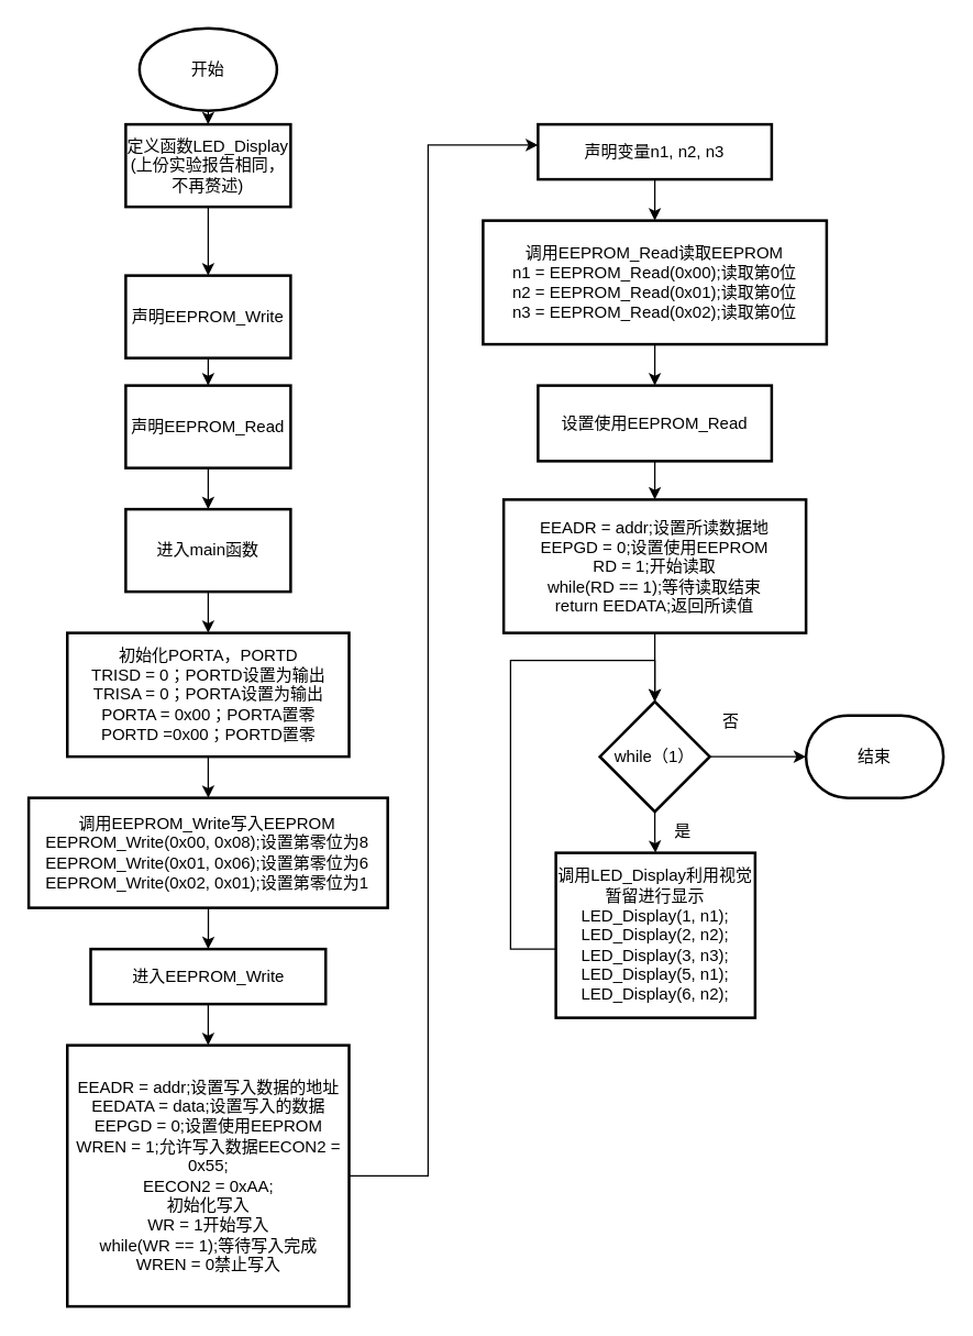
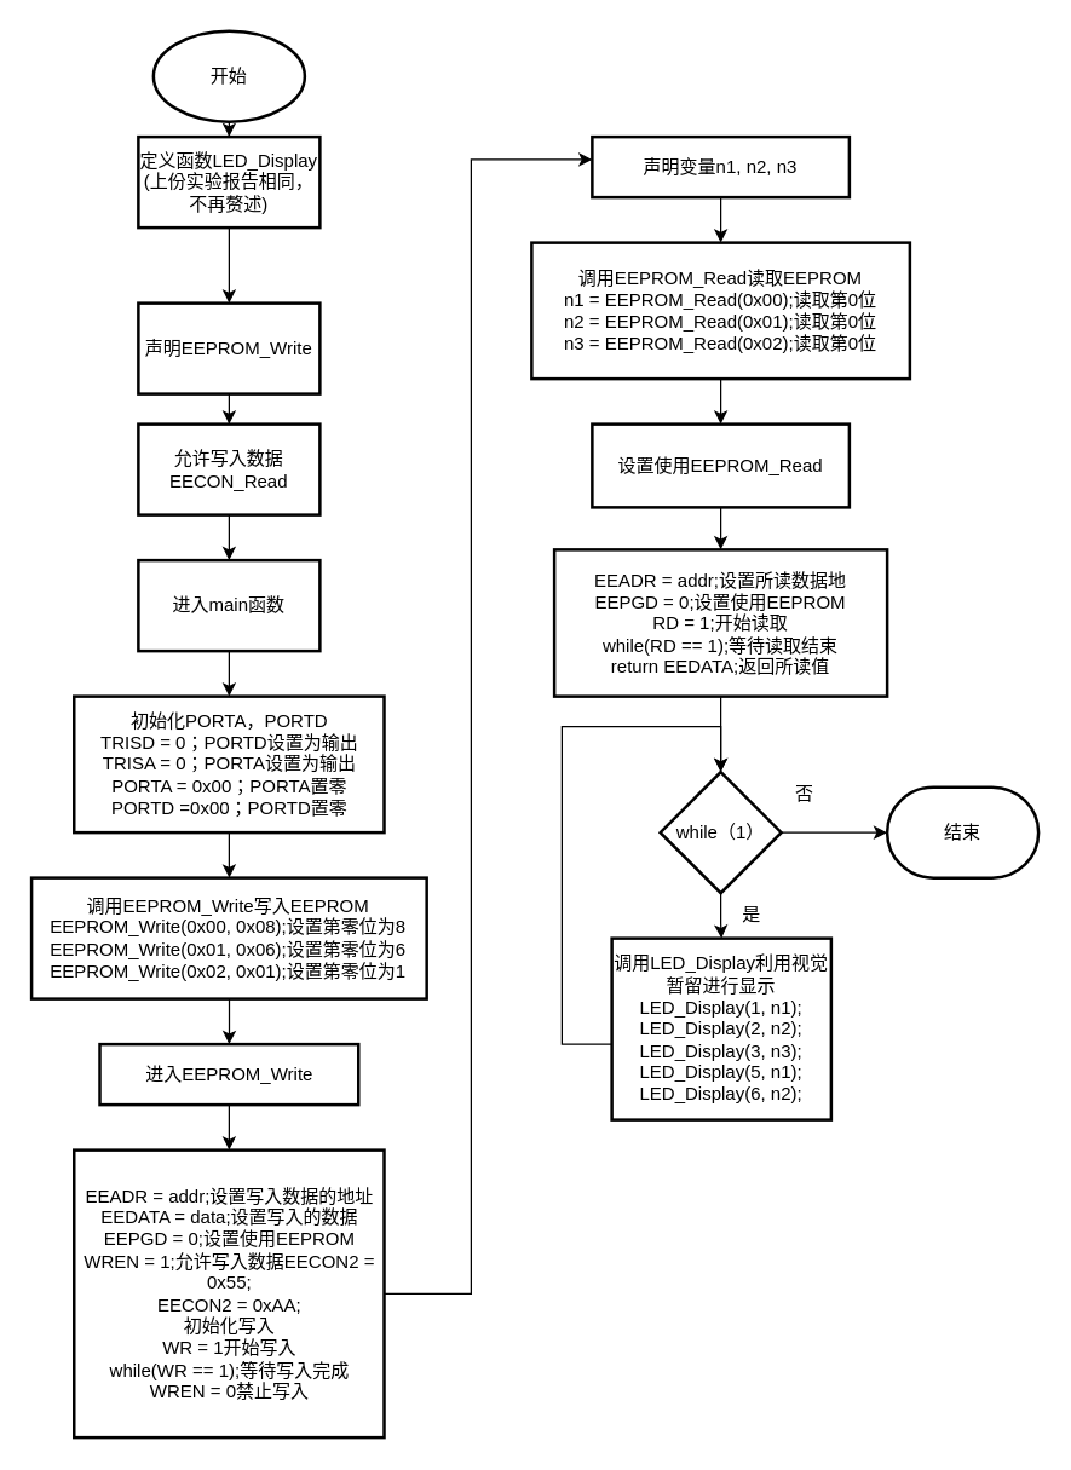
- <mxCell id="10" value="声明EEPROM_Read" style="whiteSpace=wrap;html=1;strokeWidth=2;" vertex="1" parent="1"><mxGeometry x="91" y="280" width="120" height="60" as="geometry" /></mxCell>
+ <mxCell id="10" value="允许写入数据EECON_Read" style="whiteSpace=wrap;html=1;strokeWidth=2;" vertex="1" parent="1"><mxGeometry x="91" y="280" width="120" height="60" as="geometry" /></mxCell>
